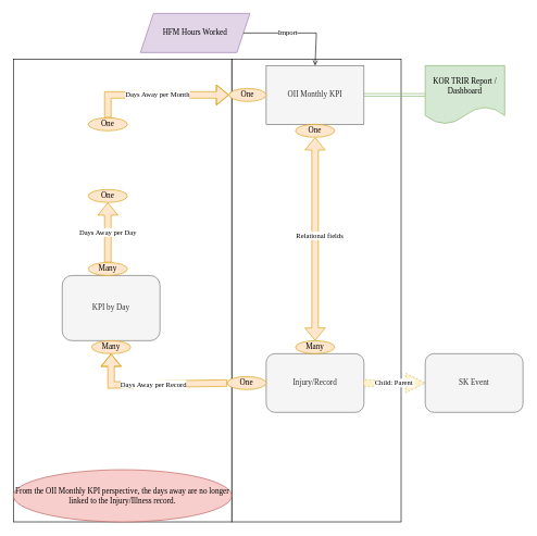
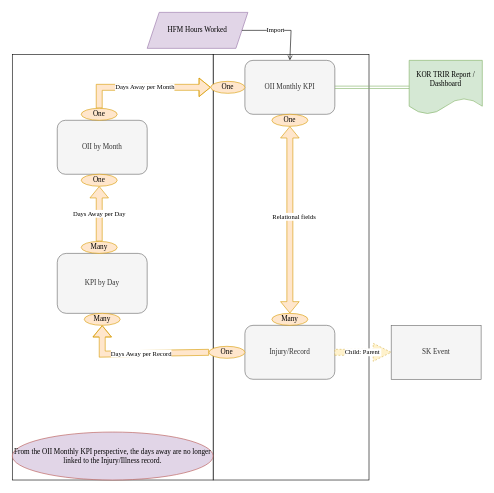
- <mxCell id="23" value="&lt;font face=&quot;Comic Sans MS&quot;&gt;HFM Hours Worked&lt;/font&gt;" style="shape=parallelogram;perimeter=parallelogramPerimeter;whiteSpace=wrap;html=1;fixedSize=1;fillColor=#e1d5e7;strokeColor=#9673a6;" vertex="1" parent="1"><mxGeometry x="215" y="20" width="168" height="60" as="geometry" /></mxCell>
+ <mxCell id="23" value="&lt;font face=&quot;Comic Sans MS&quot;&gt;HFM Hours Worked&lt;/font&gt;" style="shape=parallelogram;perimeter=parallelogramPerimeter;whiteSpace=wrap;html=1;fixedSize=1;fillColor=#e1d5e7;strokeColor=#9673a6;" vertex="1" parent="1"><mxGeometry x="245" y="20" width="168" height="60" as="geometry" /></mxCell>
- <mxCell id="5" value="OII Monthly KPI" style="whiteSpace=wrap;html=1;fontFamily=Comic Sans MS;fillColor=#f5f5f5;strokeColor=#666666;fontColor=#333333;rounded=0;" vertex="1" parent="1"><mxGeometry x="408" y="100" width="150" height="90" as="geometry" /></mxCell>
+ <mxCell id="5" value="OII Monthly KPI" style="rounded=1;whiteSpace=wrap;html=1;fontFamily=Comic Sans MS;fillColor=#f5f5f5;strokeColor=#666666;fontColor=#333333;" vertex="1" parent="1"><mxGeometry x="408" y="100" width="150" height="90" as="geometry" /></mxCell>
- <mxCell id="27" value="&lt;font face=&quot;Comic Sans MS&quot;&gt;KOR TRIR Report / Dashboard&lt;/font&gt;" style="shape=document;whiteSpace=wrap;html=1;boundedLbl=1;fillColor=#d5e8d4;strokeColor=#82b366;" vertex="1" parent="1"><mxGeometry x="652" y="100" width="122" height="90" as="geometry" /></mxCell>
+ <mxCell id="27" value="&lt;font face=&quot;Comic Sans MS&quot;&gt;KOR TRIR Report / Dashboard&lt;/font&gt;" style="shape=document;whiteSpace=wrap;html=1;boundedLbl=1;fillColor=#d5e8d4;strokeColor=#82b366;" vertex="1" parent="1"><mxGeometry x="682" y="100" width="122" height="90" as="geometry" /></mxCell>
+ <mxCell id="6" value="OII by Month" style="rounded=1;whiteSpace=wrap;html=1;fontFamily=Comic Sans MS;fillColor=#f5f5f5;strokeColor=#666666;fontColor=#333333;" vertex="1" parent="1"><mxGeometry x="95" y="200" width="150" height="90" as="geometry" /></mxCell>
- <mxCell id="22" value="SK Event" style="rounded=1;whiteSpace=wrap;html=1;fontFamily=Comic Sans MS;fillColor=#f5f5f5;strokeColor=#666666;fontColor=#333333;" vertex="1" parent="1"><mxGeometry x="652" y="542" width="150" height="90" as="geometry" /></mxCell>
+ <mxCell id="22" value="SK Event" style="whiteSpace=wrap;html=1;fontFamily=Comic Sans MS;fillColor=#f5f5f5;strokeColor=#666666;fontColor=#333333;rounded=0;" vertex="1" parent="1"><mxGeometry x="652" y="542" width="150" height="90" as="geometry" /></mxCell>
- <mxCell id="26" value="From the OII Monthly KPI perspective, the days away are no longer linked to the Injury/Illness record." style="ellipse;whiteSpace=wrap;html=1;fontFamily=Comic Sans MS;fillColor=#f8cecc;strokeColor=#b85450;shadow=0;" vertex="1" parent="1"><mxGeometry x="20" y="720" width="335" height="80" as="geometry" /></mxCell>
+ <mxCell id="26" value="From the OII Monthly KPI perspective, the days away are no longer linked to the Injury/Illness record." style="ellipse;whiteSpace=wrap;html=1;fontFamily=Comic Sans MS;fillColor=#e1d5e7;strokeColor=#b85450;shadow=0;" vertex="1" parent="1"><mxGeometry x="20" y="720" width="335" height="80" as="geometry" /></mxCell>
